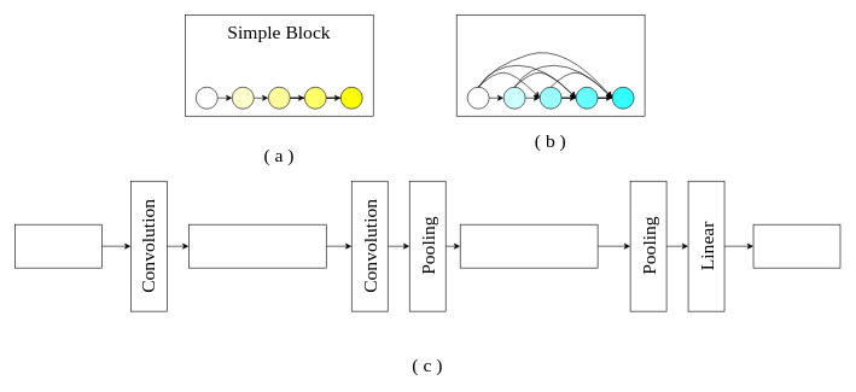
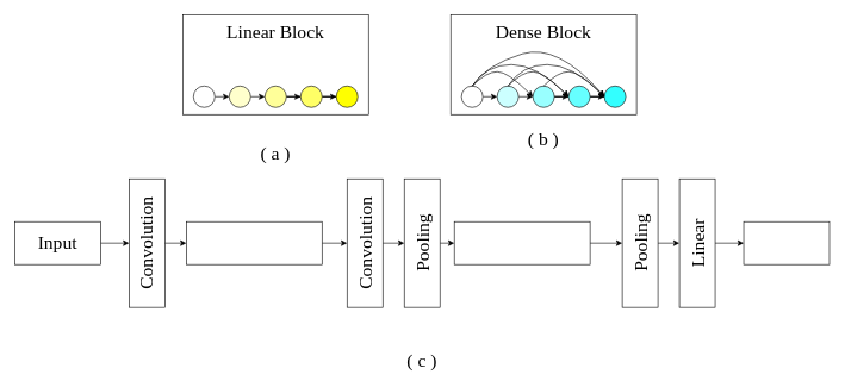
- <mxCell id="28" value="&lt;font style=&quot;font-size: 26px;&quot; face=&quot;Times New Roman&quot;&gt;Simple Block&lt;/font&gt;" style="text;html=1;align=center;verticalAlign=middle;whiteSpace=wrap;rounded=0;" vertex="1" parent="1"><mxGeometry x="305" y="30" width="160" height="30" as="geometry" /></mxCell>
+ <mxCell id="28" value="&lt;font style=&quot;font-size: 26px;&quot; face=&quot;Times New Roman&quot;&gt;Linear Block&lt;/font&gt;" style="text;html=1;align=center;verticalAlign=middle;whiteSpace=wrap;rounded=0;" vertex="1" parent="1"><mxGeometry x="305" y="30" width="160" height="30" as="geometry" /></mxCell>
+ <mxCell id="29" value="&lt;font style=&quot;font-size: 26px;&quot; face=&quot;Times New Roman&quot;&gt;Dense Block&lt;/font&gt;" style="text;html=1;align=center;verticalAlign=middle;whiteSpace=wrap;rounded=0;" vertex="1" parent="1"><mxGeometry x="680" y="30" width="160" height="30" as="geometry" /></mxCell>
+ <mxCell id="36" value="&lt;font style=&quot;font-size: 26px;&quot; face=&quot;Times New Roman&quot;&gt;Input&lt;/font&gt;" style="text;html=1;align=center;verticalAlign=middle;whiteSpace=wrap;rounded=0;" vertex="1" parent="33"><mxGeometry x="15" y="70" width="90" height="40" as="geometry" /></mxCell>
